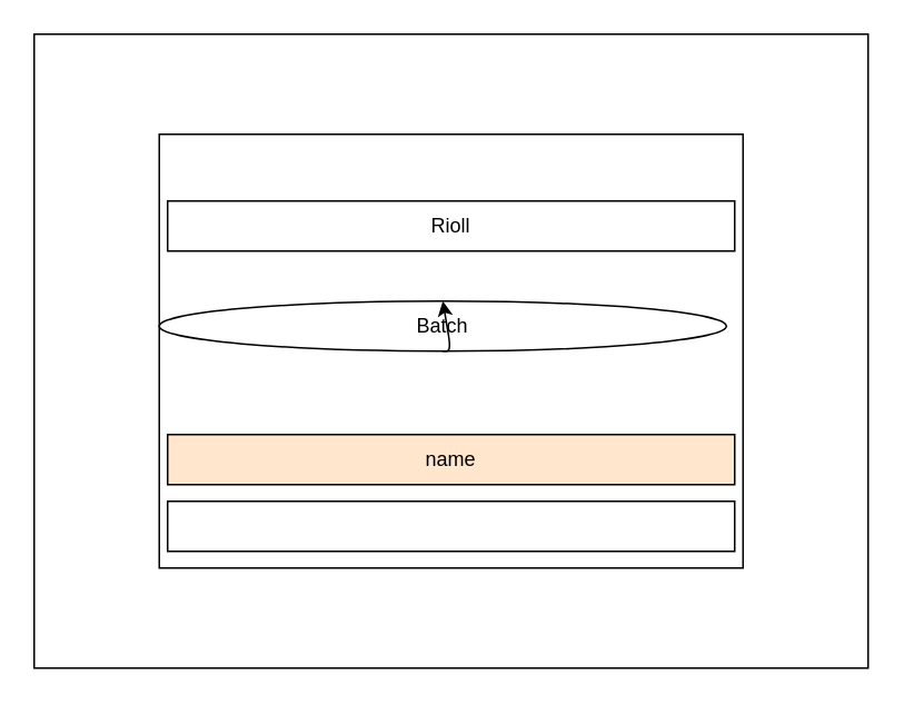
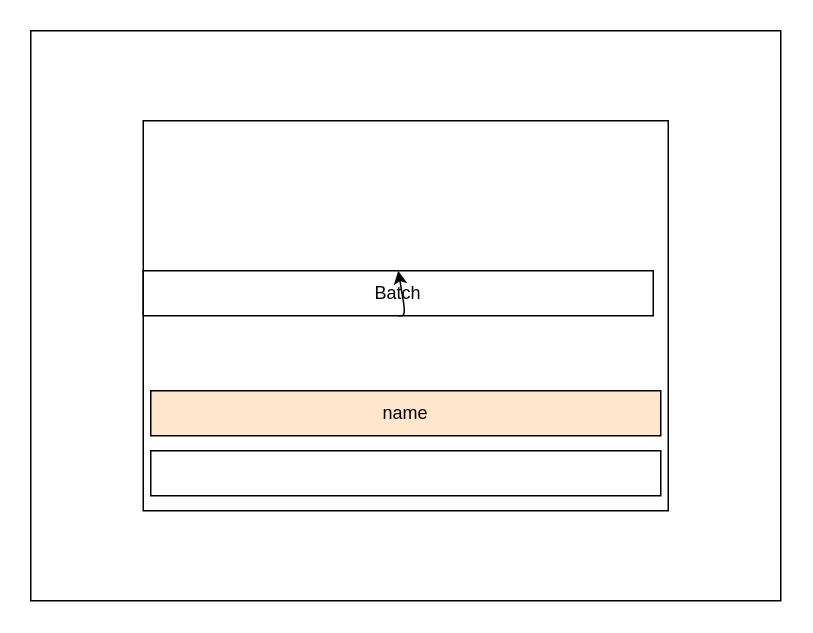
- <mxCell id="4" value="Rioll" style="rounded=0;whiteSpace=wrap;html=1;" vertex="1" parent="1"><mxGeometry x="100" y="120" width="340" height="30" as="geometry" /></mxCell>
- <mxCell id="5" value="Batch" style="ellipse;whiteSpace=wrap;html=1;" vertex="1" parent="1"><mxGeometry x="95" y="180" width="340" height="30" as="geometry" /></mxCell>
+ <mxCell id="5" value="Batch" style="rounded=0;whiteSpace=wrap;html=1;" vertex="1" parent="1"><mxGeometry x="95" y="180" width="340" height="30" as="geometry" /></mxCell>
